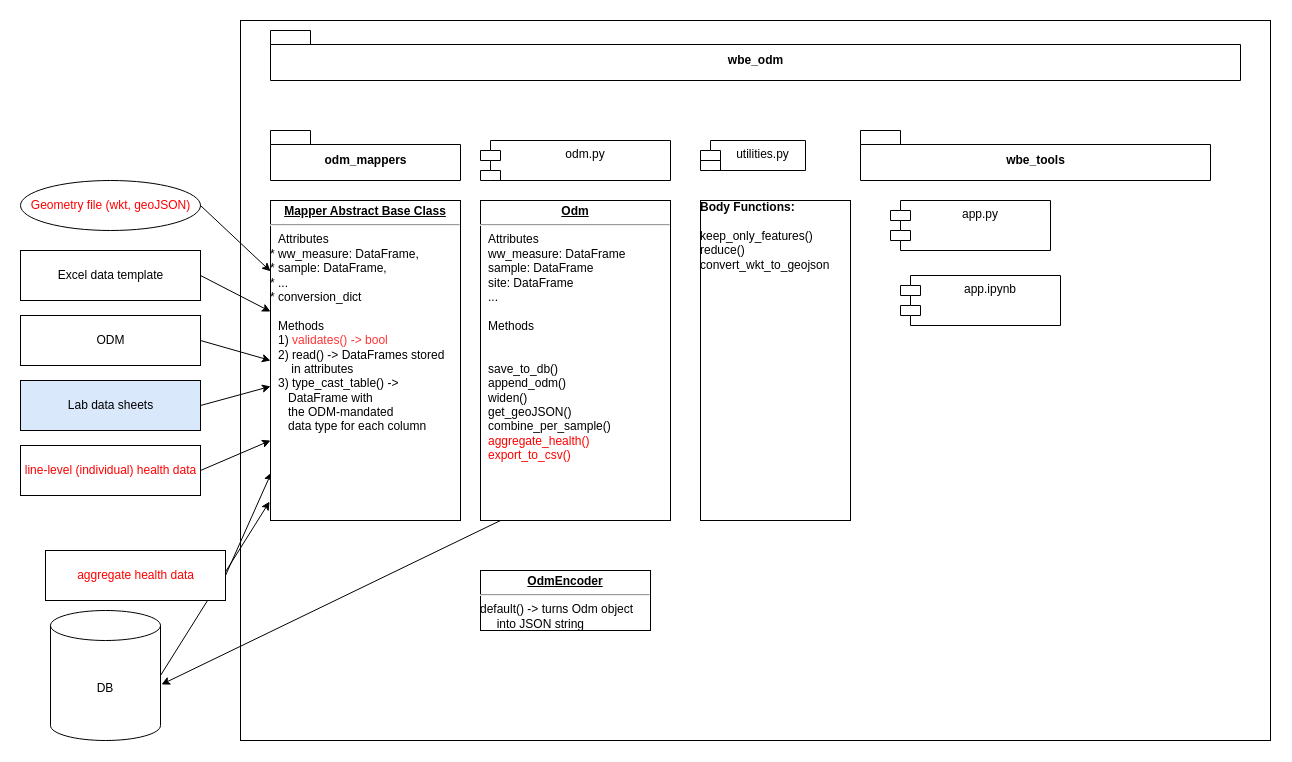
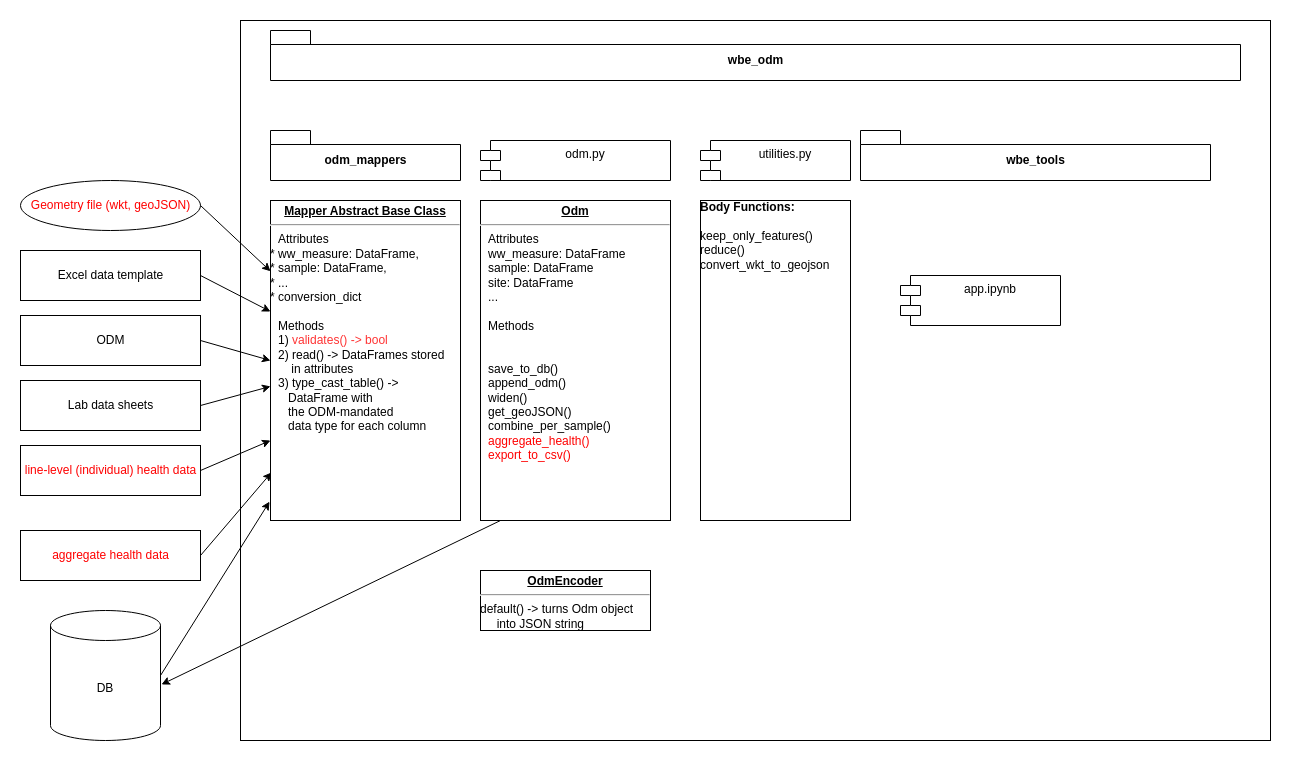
- <mxCell id="5" value="utilities.py " style="shape=module;align=left;spacingLeft=20;align=center;verticalAlign=top;" parent="1" vertex="1"><mxGeometry x="700" y="140" width="105" height="30" as="geometry" /></mxCell>
+ <mxCell id="5" value="utilities.py " style="shape=module;align=left;spacingLeft=20;align=center;verticalAlign=top;" parent="1" vertex="1"><mxGeometry x="700" y="140" width="150" height="40" as="geometry" /></mxCell>
- <mxCell id="22" value="app.py" style="shape=module;align=left;spacingLeft=20;align=center;verticalAlign=top;" parent="1" vertex="1"><mxGeometry x="890" y="200" width="160" height="50" as="geometry" /></mxCell>
- <mxCell id="26" value="Lab data sheets" style="html=1;fillColor=#dae8fc;" parent="1" vertex="1"><mxGeometry x="20" y="380" width="180" height="50" as="geometry" /></mxCell>
+ <mxCell id="26" value="Lab data sheets" style="html=1;" parent="1" vertex="1"><mxGeometry x="20" y="380" width="180" height="50" as="geometry" /></mxCell>
- <mxCell id="18" value="aggregate health data" style="html=1;fontColor=#FF0000;" parent="1" vertex="1"><mxGeometry x="45" y="550" width="180" height="50" as="geometry" /></mxCell>
+ <mxCell id="18" value="aggregate health data" style="html=1;fontColor=#FF0000;" parent="1" vertex="1"><mxGeometry x="20" y="530" width="180" height="50" as="geometry" /></mxCell>
